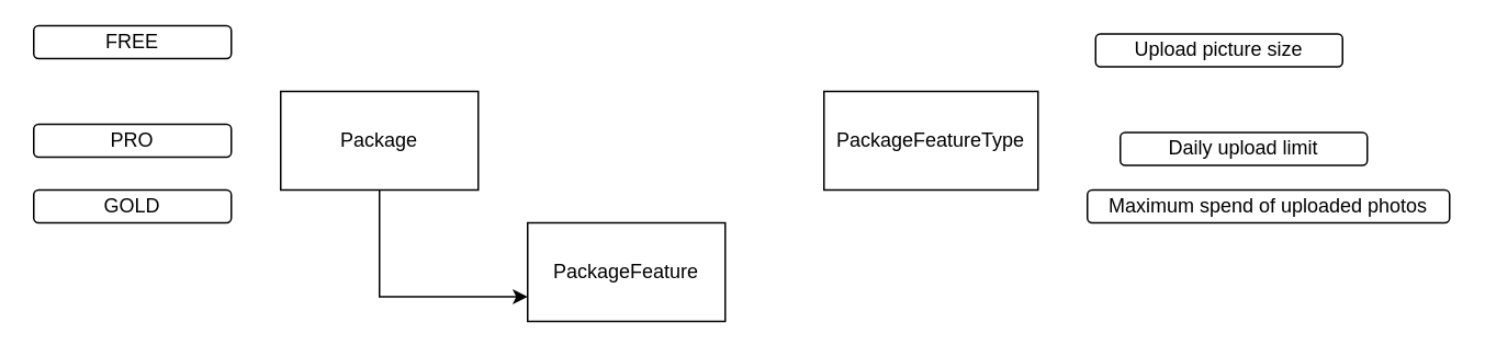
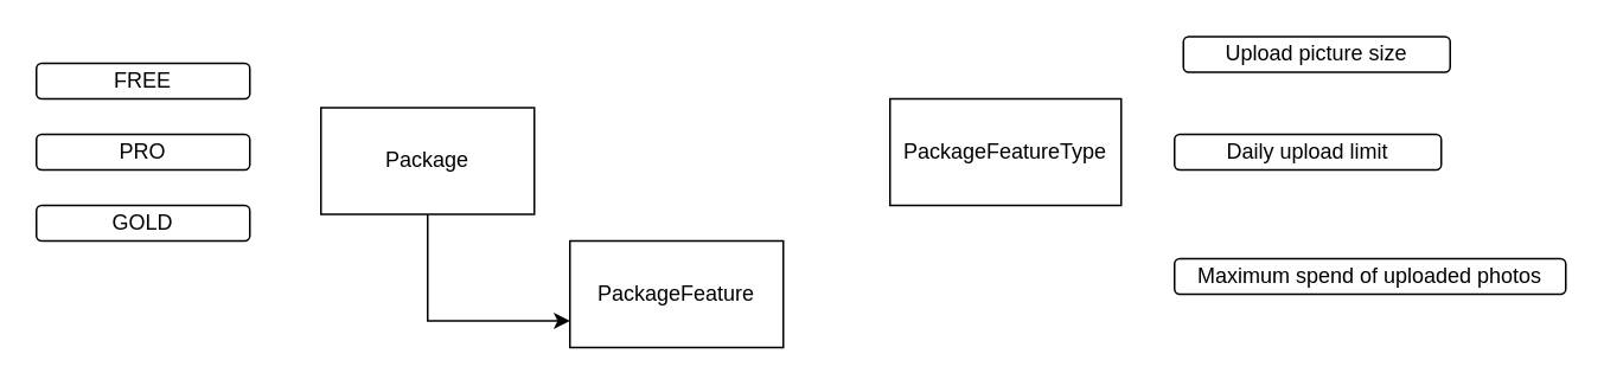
- <mxCell id="12" value="FREE" style="rounded=1;whiteSpace=wrap;html=1;" vertex="1" parent="1"><mxGeometry x="20" y="15" width="120" height="20" as="geometry" /></mxCell>
+ <mxCell id="12" value="FREE" style="rounded=1;whiteSpace=wrap;html=1;" vertex="1" parent="1"><mxGeometry x="20" y="35" width="120" height="20" as="geometry" /></mxCell>
- <mxCell id="3" value="Package" style="rounded=0;whiteSpace=wrap;html=1;" vertex="1" parent="1"><mxGeometry x="170" y="55" width="120" height="60" as="geometry" /></mxCell>
+ <mxCell id="3" value="Package" style="rounded=0;whiteSpace=wrap;html=1;" vertex="1" parent="1"><mxGeometry x="180" y="60" width="120" height="60" as="geometry" /></mxCell>
- <mxCell id="8" value="Daily upload limit" style="rounded=1;whiteSpace=wrap;html=1;" vertex="1" parent="1"><mxGeometry x="680" y="80" width="150" height="20" as="geometry" /></mxCell>
+ <mxCell id="8" value="Daily upload limit" style="rounded=1;whiteSpace=wrap;html=1;" vertex="1" parent="1"><mxGeometry x="660" y="75" width="150" height="20" as="geometry" /></mxCell>
- <mxCell id="9" value="Maximum spend of uploaded photos" style="rounded=1;whiteSpace=wrap;html=1;" vertex="1" parent="1"><mxGeometry x="660" y="115" width="220" height="20" as="geometry" /></mxCell>
+ <mxCell id="9" value="Maximum spend of uploaded photos" style="rounded=1;whiteSpace=wrap;html=1;" vertex="1" parent="1"><mxGeometry x="660" y="145" width="220" height="20" as="geometry" /></mxCell>
